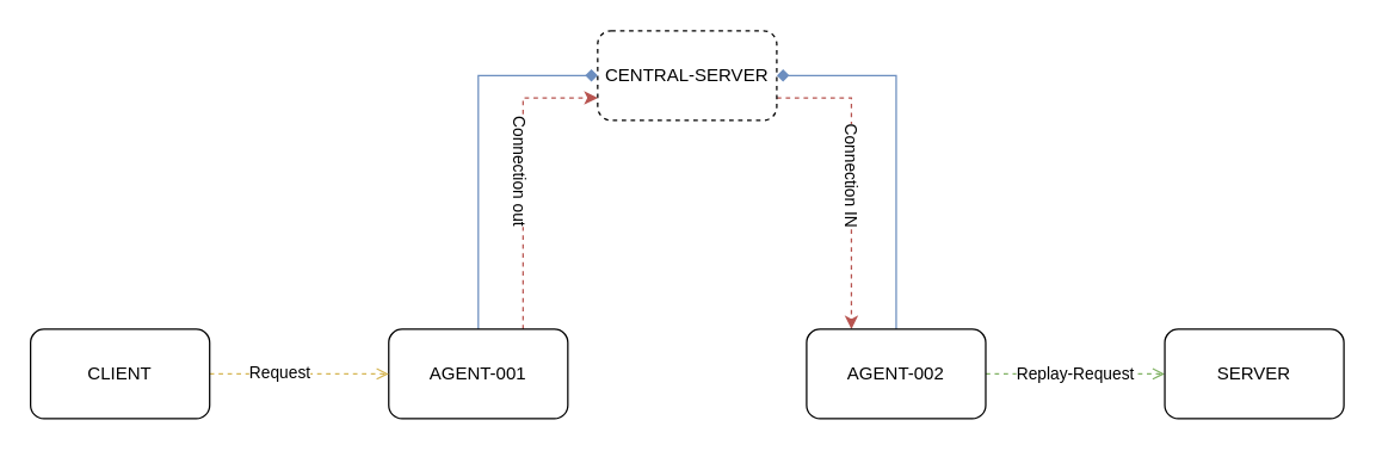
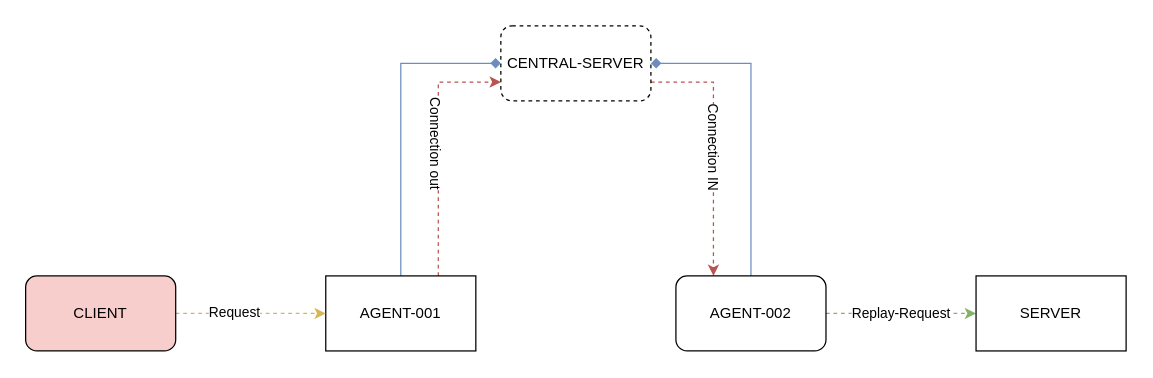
- <mxCell id="14" value="CLIENT" style="rounded=1;whiteSpace=wrap;html=1;" vertex="1" parent="1"><mxGeometry y="220" width="120" height="60" as="geometry" x="20" /></mxCell>
+ <mxCell id="14" value="CLIENT" style="rounded=1;whiteSpace=wrap;html=1;fillColor=#f8cecc;" vertex="1" parent="1"><mxGeometry y="220" width="120" height="60" as="geometry" x="20" /></mxCell>
- <mxCell id="12" style="edgeStyle=orthogonalEdgeStyle;rounded=0;orthogonalLoop=1;jettySize=auto;html=1;dashed=1;fillColor=#fff2cc;strokeColor=#d6b656;endArrow=open;" edge="1" parent="1" source="14" target="11"><mxGeometry relative="1" as="geometry" /></mxCell>
+ <mxCell id="12" style="edgeStyle=orthogonalEdgeStyle;rounded=0;orthogonalLoop=1;jettySize=auto;html=1;dashed=1;fillColor=#fff2cc;strokeColor=#d6b656;" edge="1" parent="1" source="14" target="11"><mxGeometry relative="1" as="geometry" /></mxCell>
- <mxCell id="11" value="AGENT-001" style="rounded=1;whiteSpace=wrap;html=1;" vertex="1" parent="1"><mxGeometry x="260" y="220" width="120" height="60" as="geometry" /></mxCell>
+ <mxCell id="11" value="AGENT-001" style="whiteSpace=wrap;html=1;rounded=0;" vertex="1" parent="1"><mxGeometry x="260" y="220" width="120" height="60" as="geometry" /></mxCell>
- <mxCell id="5" value="Replay-Request" style="edgeStyle=orthogonalEdgeStyle;rounded=0;orthogonalLoop=1;jettySize=auto;html=1;exitX=1;exitY=0.5;exitDx=0;exitDy=0;entryX=0;entryY=0.5;entryDx=0;entryDy=0;dashed=1;fillColor=#d5e8d4;strokeColor=#82b366;endArrow=open;" edge="1" parent="1" source="7" target="15"><mxGeometry relative="1" as="geometry" /></mxCell>
+ <mxCell id="5" value="Replay-Request" style="edgeStyle=orthogonalEdgeStyle;rounded=0;orthogonalLoop=1;jettySize=auto;html=1;exitX=1;exitY=0.5;exitDx=0;exitDy=0;entryX=0;entryY=0.5;entryDx=0;entryDy=0;dashed=1;fillColor=#d5e8d4;strokeColor=#82b366;" edge="1" parent="1" source="7" target="15"><mxGeometry relative="1" as="geometry" /></mxCell>
- <mxCell id="15" value="SERVER" style="rounded=1;whiteSpace=wrap;html=1;" vertex="1" parent="1"><mxGeometry x="780" y="220" width="120" height="60" as="geometry" /></mxCell>
+ <mxCell id="15" value="SERVER" style="whiteSpace=wrap;html=1;rounded=0;" vertex="1" parent="1"><mxGeometry x="780" y="220" width="120" height="60" as="geometry" /></mxCell>
